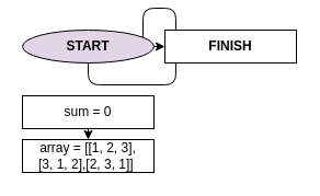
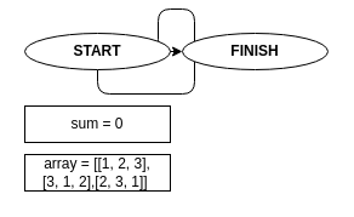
- <mxCell id="3" value="&lt;b&gt;START&lt;/b&gt;" style="ellipse;whiteSpace=wrap;html=1;fillColor=#e1d5e7;" vertex="1" parent="1"><mxGeometry x="20" y="20" width="120" height="30" as="geometry" /></mxCell>
+ <mxCell id="3" value="&lt;b&gt;START&lt;/b&gt;" style="ellipse;whiteSpace=wrap;html=1;" vertex="1" parent="1"><mxGeometry x="20" y="20" width="120" height="30" as="geometry" /></mxCell>
- <mxCell id="4" value="&lt;b&gt;FINISH&lt;/b&gt;" style="whiteSpace=wrap;html=1;rounded=0;" vertex="1" parent="1"><mxGeometry x="150" y="20" width="120" height="30" as="geometry" /></mxCell>
+ <mxCell id="4" value="&lt;b&gt;FINISH&lt;/b&gt;" style="ellipse;whiteSpace=wrap;html=1;" vertex="1" parent="1"><mxGeometry x="150" y="20" width="120" height="30" as="geometry" /></mxCell>
- <mxCell id="5" style="edgeStyle=orthogonalEdgeStyle;curved=0;rounded=1;sketch=0;orthogonalLoop=1;jettySize=auto;html=1;exitX=0.5;exitY=1;exitDx=0;exitDy=0;entryX=0.5;entryY=0;entryDx=0;entryDy=0;" edge="1" parent="1" source="6" target="7"><mxGeometry relative="1" as="geometry" /></mxCell>
